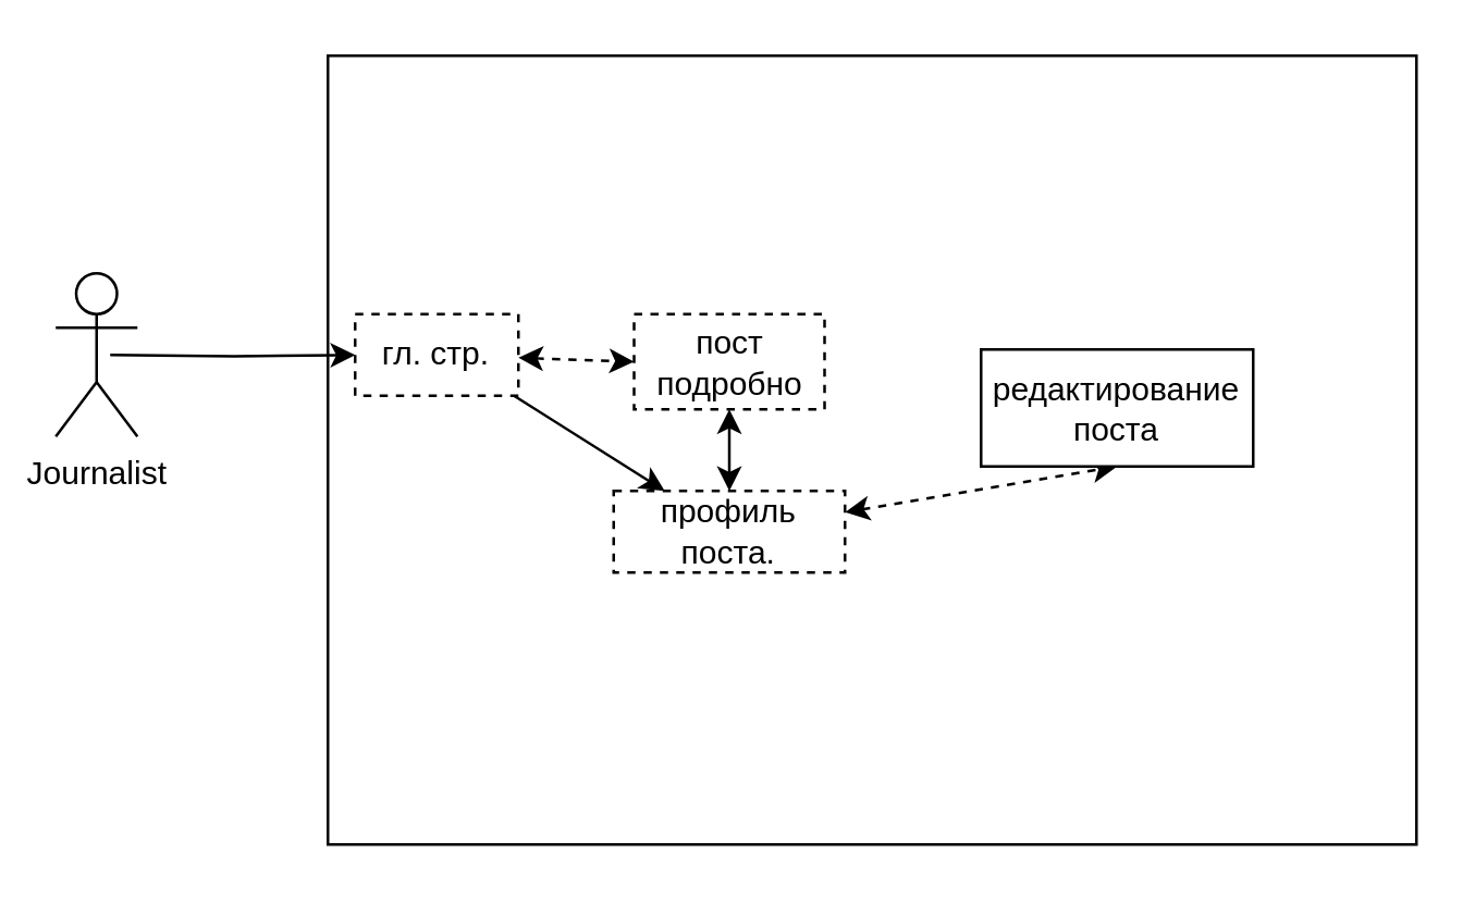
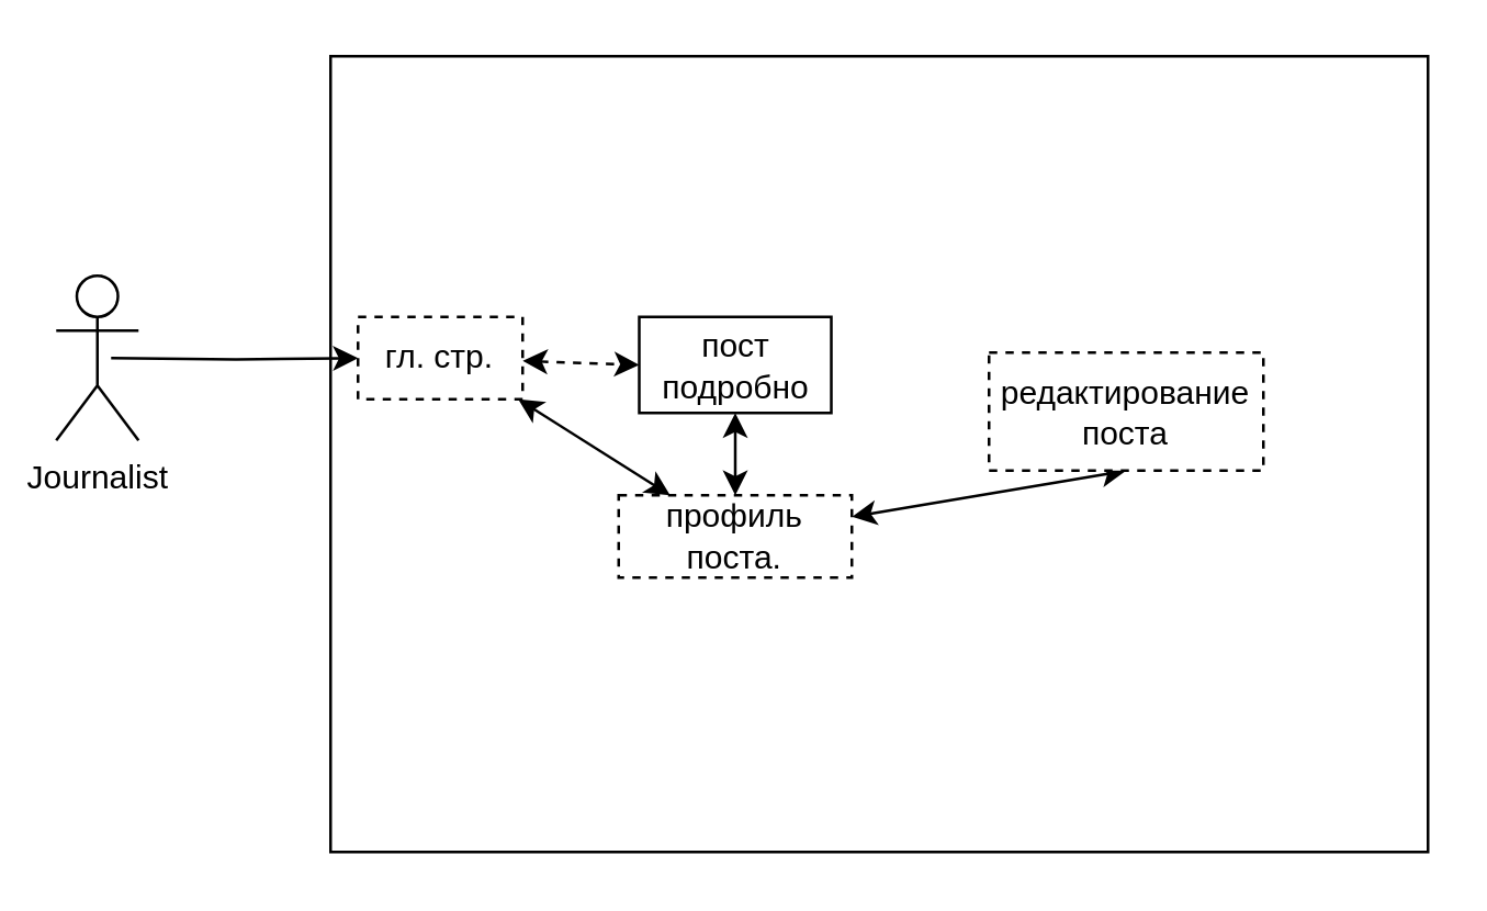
- <mxCell id="8" value="пост подробно" style="rounded=0;whiteSpace=wrap;html=1;dashed=1;" vertex="1" parent="1"><mxGeometry x="232.5" y="115" width="70" height="35" as="geometry" /></mxCell>
+ <mxCell id="8" value="пост подробно" style="rounded=0;whiteSpace=wrap;html=1;dashed=0;" vertex="1" parent="1"><mxGeometry x="232.5" y="115" width="70" height="35" as="geometry" /></mxCell>
- <mxCell id="9" style="edgeStyle=none;rounded=0;orthogonalLoop=1;jettySize=auto;html=1;entryX=0.973;entryY=1;entryDx=0;entryDy=0;entryPerimeter=0;startArrow=classic;startFill=1;endArrow=none;" edge="1" parent="1" source="11" target="6"><mxGeometry relative="1" as="geometry" /></mxCell>
+ <mxCell id="9" style="edgeStyle=none;rounded=0;orthogonalLoop=1;jettySize=auto;html=1;entryX=0.973;entryY=1;entryDx=0;entryDy=0;entryPerimeter=0;startArrow=classic;startFill=1;" edge="1" parent="1" source="11" target="6"><mxGeometry relative="1" as="geometry" /></mxCell>
- <mxCell id="12" value="редактирование&lt;br&gt;поста" style="rounded=0;whiteSpace=wrap;html=1;dashed=0;" vertex="1" parent="1"><mxGeometry x="360" y="128" width="100" height="43" as="geometry" /></mxCell>
+ <mxCell id="12" value="редактирование&lt;br&gt;поста" style="rounded=0;whiteSpace=wrap;html=1;dashed=1;" vertex="1" parent="1"><mxGeometry x="360" y="128" width="100" height="43" as="geometry" /></mxCell>
- <mxCell id="10" style="rounded=0;orthogonalLoop=1;jettySize=auto;html=1;entryX=0.5;entryY=1;entryDx=0;entryDy=0;startArrow=classic;startFill=1;dashed=1;" edge="1" parent="1" source="11" target="12"><mxGeometry relative="1" as="geometry" /></mxCell>
+ <mxCell id="10" style="rounded=0;orthogonalLoop=1;jettySize=auto;html=1;entryX=0.5;entryY=1;entryDx=0;entryDy=0;startArrow=classic;startFill=1;" edge="1" parent="1" source="11" target="12"><mxGeometry relative="1" as="geometry" /></mxCell>
